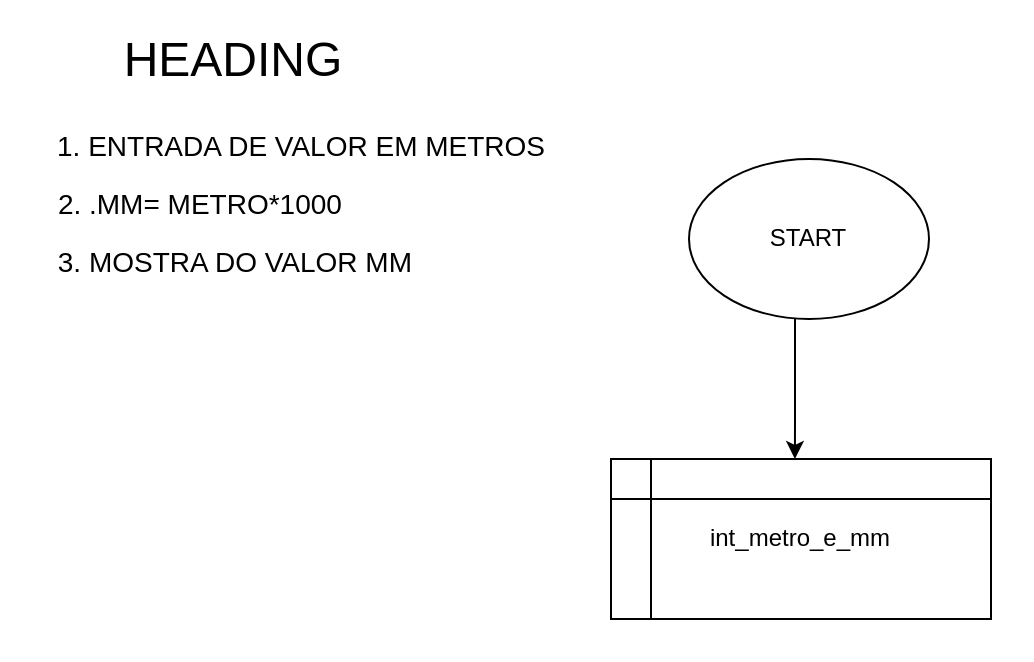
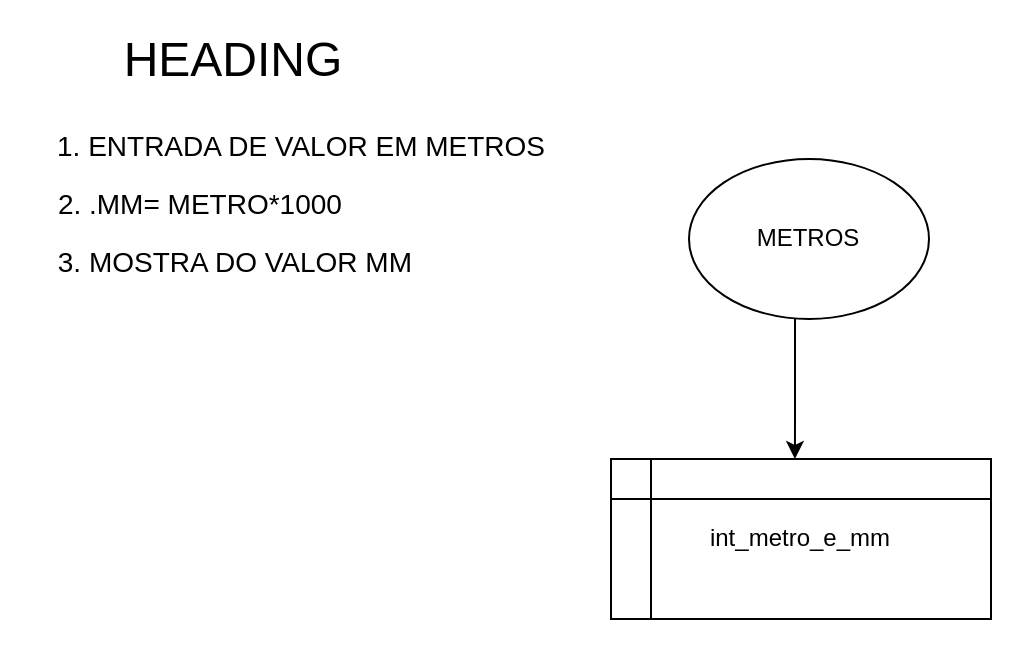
- <mxCell id="2" value="START" style="ellipse;whiteSpace=wrap;html=1;" parent="1" vertex="1"><mxGeometry x="344" y="79" width="120" height="80" as="geometry" /></mxCell>
+ <mxCell id="2" value="METROS" style="ellipse;whiteSpace=wrap;html=1;" parent="1" vertex="1"><mxGeometry x="344" y="79" width="120" height="80" as="geometry" /></mxCell>
